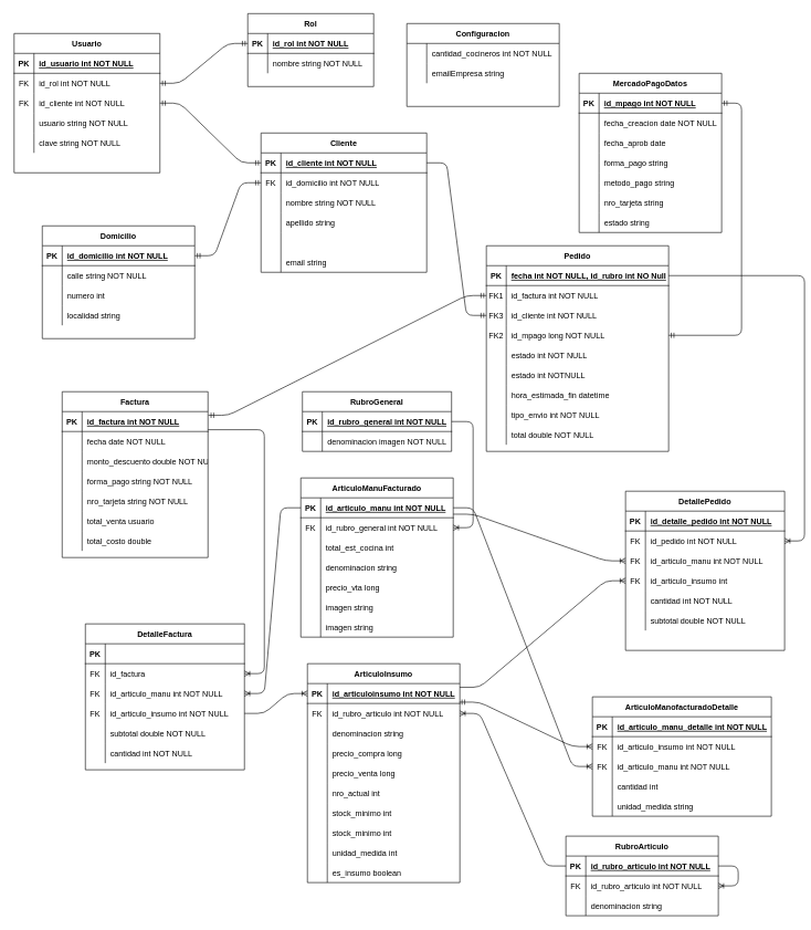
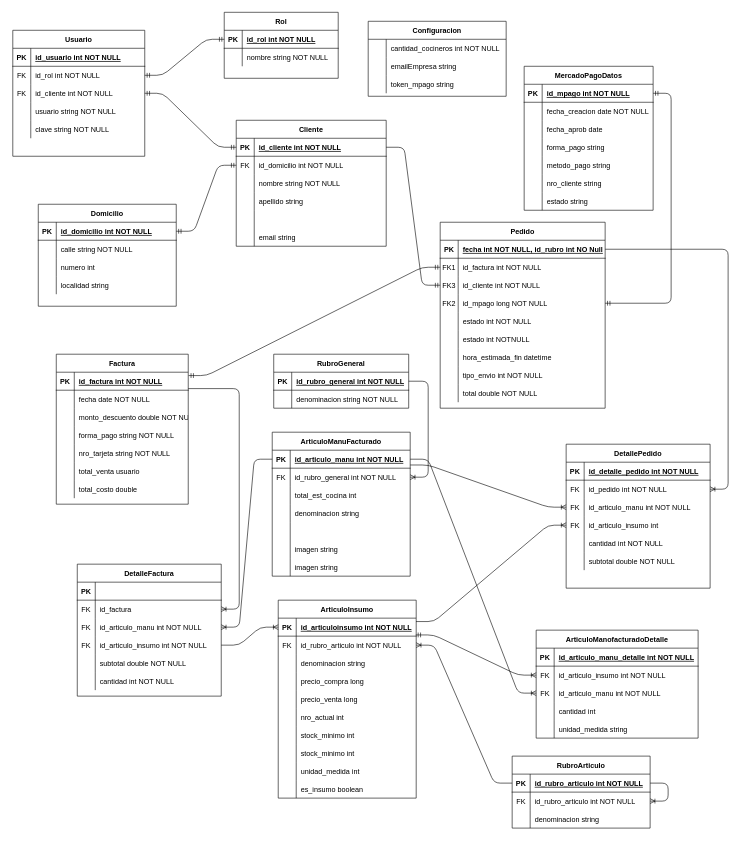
+ <mxCell id="277" value="token_mpago string" style="shape=partialRectangle;connectable=0;fillColor=none;top=0;left=0;bottom=0;right=0;align=left;spacingLeft=6;overflow=hidden;" vertex="1" parent="275"><mxGeometry x="30" width="200" height="30" as="geometry" /></mxCell>
- <mxCell id="254" value="nro_tarjeta string" style="shape=partialRectangle;connectable=0;fillColor=none;top=0;left=0;bottom=0;right=0;align=left;spacingLeft=6;overflow=hidden;" vertex="1" parent="252"><mxGeometry x="30" width="185" height="30" as="geometry" /></mxCell>
+ <mxCell id="254" value="nro_cliente string" style="shape=partialRectangle;connectable=0;fillColor=none;top=0;left=0;bottom=0;right=0;align=left;spacingLeft=6;overflow=hidden;" vertex="1" parent="252"><mxGeometry x="30" width="185" height="30" as="geometry" /></mxCell>
- <mxCell id="266" value="denominacion imagen NOT NULL" style="shape=partialRectangle;connectable=0;fillColor=none;top=0;left=0;bottom=0;right=0;align=left;spacingLeft=6;overflow=hidden;" vertex="1" parent="264"><mxGeometry x="30" width="195" height="30" as="geometry" /></mxCell>
+ <mxCell id="266" value="denominacion string NOT NULL" style="shape=partialRectangle;connectable=0;fillColor=none;top=0;left=0;bottom=0;right=0;align=left;spacingLeft=6;overflow=hidden;" vertex="1" parent="264"><mxGeometry x="30" width="195" height="30" as="geometry" /></mxCell>
- <mxCell id="105" value="precio_vta long" style="shape=partialRectangle;connectable=0;fillColor=none;top=0;left=0;bottom=0;right=0;align=left;spacingLeft=6;overflow=hidden;" vertex="1" parent="103"><mxGeometry x="30" width="200" height="30" as="geometry" /></mxCell>
